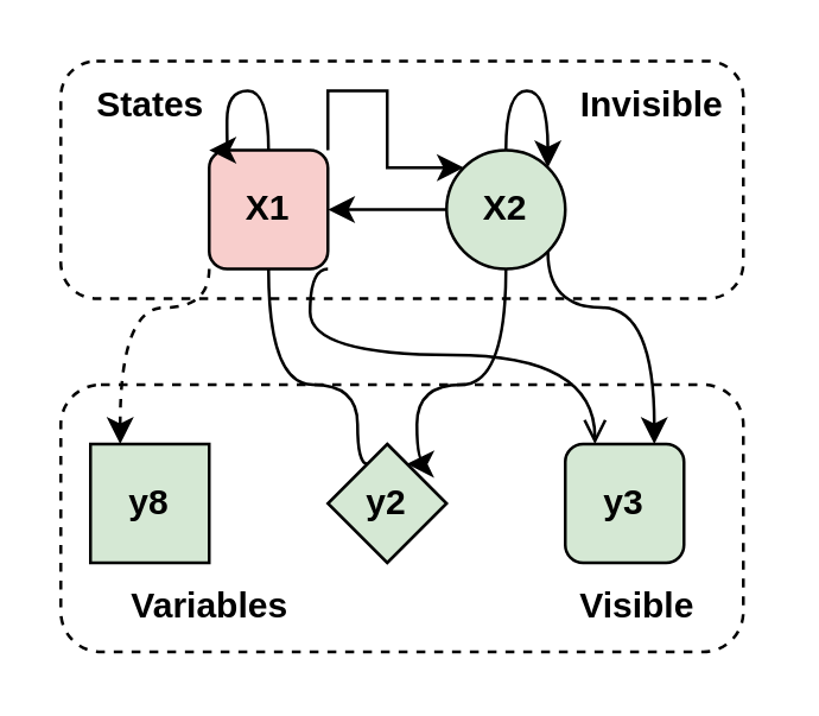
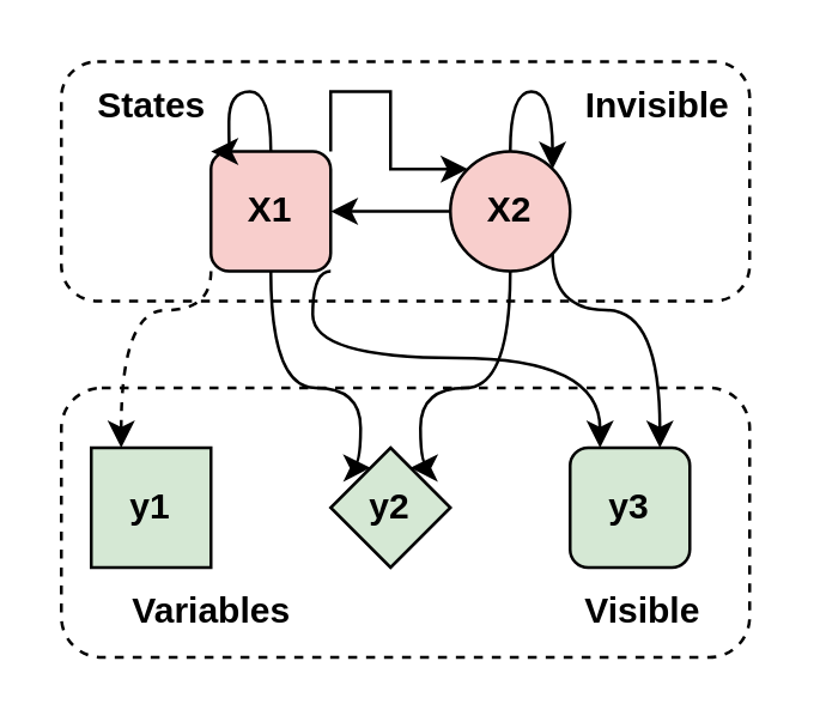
- <mxCell id="7" value="X2" style="ellipse;whiteSpace=wrap;html=1;aspect=fixed;fontStyle=1;fillColor=#d5e8d4;strokeColor=#000000;" vertex="1" parent="2"><mxGeometry x="130" y="30" width="40" height="40" as="geometry" /></mxCell>
+ <mxCell id="7" value="X2" style="ellipse;whiteSpace=wrap;html=1;aspect=fixed;fontStyle=1;fillColor=#f8cecc;strokeColor=#000000;" vertex="1" parent="2"><mxGeometry x="130" y="30" width="40" height="40" as="geometry" /></mxCell>
- <mxCell id="15" style="rounded=0;orthogonalLoop=1;jettySize=auto;html=1;exitX=1;exitY=1;exitDx=0;exitDy=0;entryX=0.25;entryY=0;entryDx=0;entryDy=0;edgeStyle=orthogonalEdgeStyle;curved=1;endArrow=open;" edge="1" parent="2" source="5" target="12"><mxGeometry relative="1" as="geometry"><Array as="points"><mxPoint x="84" y="99" /><mxPoint x="180" y="99" /></Array></mxGeometry></mxCell>
+ <mxCell id="15" style="rounded=0;orthogonalLoop=1;jettySize=auto;html=1;exitX=1;exitY=1;exitDx=0;exitDy=0;entryX=0.25;entryY=0;entryDx=0;entryDy=0;edgeStyle=orthogonalEdgeStyle;curved=1;" edge="1" parent="2" source="5" target="12"><mxGeometry relative="1" as="geometry"><Array as="points"><mxPoint x="84" y="99" /><mxPoint x="180" y="99" /></Array></mxGeometry></mxCell>
- <mxCell id="13" style="rounded=0;orthogonalLoop=1;jettySize=auto;html=1;exitX=0.5;exitY=1;exitDx=0;exitDy=0;entryX=0.25;entryY=0;entryDx=0;entryDy=0;edgeStyle=orthogonalEdgeStyle;curved=1;endArrow=none;" edge="1" parent="2" source="5" target="11"><mxGeometry relative="1" as="geometry"><Array as="points"><mxPoint x="70" y="109" /><mxPoint x="100" y="109" /></Array></mxGeometry></mxCell>
+ <mxCell id="13" style="rounded=0;orthogonalLoop=1;jettySize=auto;html=1;exitX=0.5;exitY=1;exitDx=0;exitDy=0;entryX=0.25;entryY=0;entryDx=0;entryDy=0;edgeStyle=orthogonalEdgeStyle;curved=1;" edge="1" parent="2" source="5" target="11"><mxGeometry relative="1" as="geometry"><Array as="points"><mxPoint x="70" y="109" /><mxPoint x="100" y="109" /></Array></mxGeometry></mxCell>
- <mxCell id="9" value="y8" style="whiteSpace=wrap;html=1;aspect=fixed;fillColor=#d5e8d4;strokeColor=#000000;fontStyle=1" vertex="1" parent="2"><mxGeometry x="10" y="129" width="40" height="40" as="geometry" /></mxCell>
+ <mxCell id="9" value="y1" style="whiteSpace=wrap;html=1;aspect=fixed;fillColor=#d5e8d4;strokeColor=#000000;fontStyle=1" vertex="1" parent="2"><mxGeometry x="10" y="129" width="40" height="40" as="geometry" /></mxCell>
